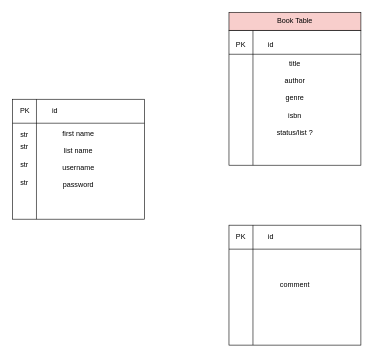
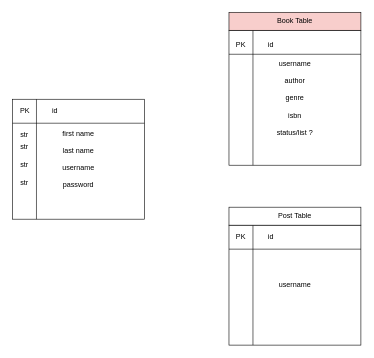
- <mxCell id="9" value="title&lt;br&gt;&lt;br&gt;author&lt;br&gt;&lt;br&gt;genre&lt;br&gt;&lt;br&gt;isbn&lt;br&gt;&lt;br&gt;status/list ?" style="shape=internalStorage;whiteSpace=wrap;html=1;backgroundOutline=1;dx=40;dy=40;" vertex="1" parent="1"><mxGeometry x="381" y="50" width="220" height="225" as="geometry" /></mxCell>
+ <mxCell id="9" value="username&lt;br&gt;&lt;br&gt;author&lt;br&gt;&lt;br&gt;genre&lt;br&gt;&lt;br&gt;isbn&lt;br&gt;&lt;br&gt;status/list ?" style="shape=internalStorage;whiteSpace=wrap;html=1;backgroundOutline=1;dx=40;dy=40;" vertex="1" parent="1"><mxGeometry x="381" y="50" width="220" height="225" as="geometry" /></mxCell>
- <mxCell id="2" value="first name&lt;br&gt;&lt;br&gt;list name&lt;br&gt;&lt;br&gt;username&lt;br&gt;&lt;br&gt;password" style="shape=internalStorage;whiteSpace=wrap;html=1;backgroundOutline=1;dx=40;dy=40;" parent="1" vertex="1"><mxGeometry x="20" y="165" width="220" height="200" as="geometry" /></mxCell>
+ <mxCell id="2" value="first name&lt;br&gt;&lt;br&gt;last name&lt;br&gt;&lt;br&gt;username&lt;br&gt;&lt;br&gt;password" style="shape=internalStorage;whiteSpace=wrap;html=1;backgroundOutline=1;dx=40;dy=40;" parent="1" vertex="1"><mxGeometry x="20" y="165" width="220" height="200" as="geometry" /></mxCell>
+ <mxCell id="12" value="Post Table" style="rounded=0;whiteSpace=wrap;html=1;" vertex="1" parent="1"><mxGeometry x="381" y="345" width="220" height="30" as="geometry" /></mxCell>
- <mxCell id="10" value="comment" style="shape=internalStorage;whiteSpace=wrap;html=1;backgroundOutline=1;dx=40;dy=40;" vertex="1" parent="1"><mxGeometry x="381" y="375" width="220" height="200" as="geometry" /></mxCell>
+ <mxCell id="10" value="username" style="shape=internalStorage;whiteSpace=wrap;html=1;backgroundOutline=1;dx=40;dy=40;" vertex="1" parent="1"><mxGeometry x="381" y="375" width="220" height="200" as="geometry" /></mxCell>
